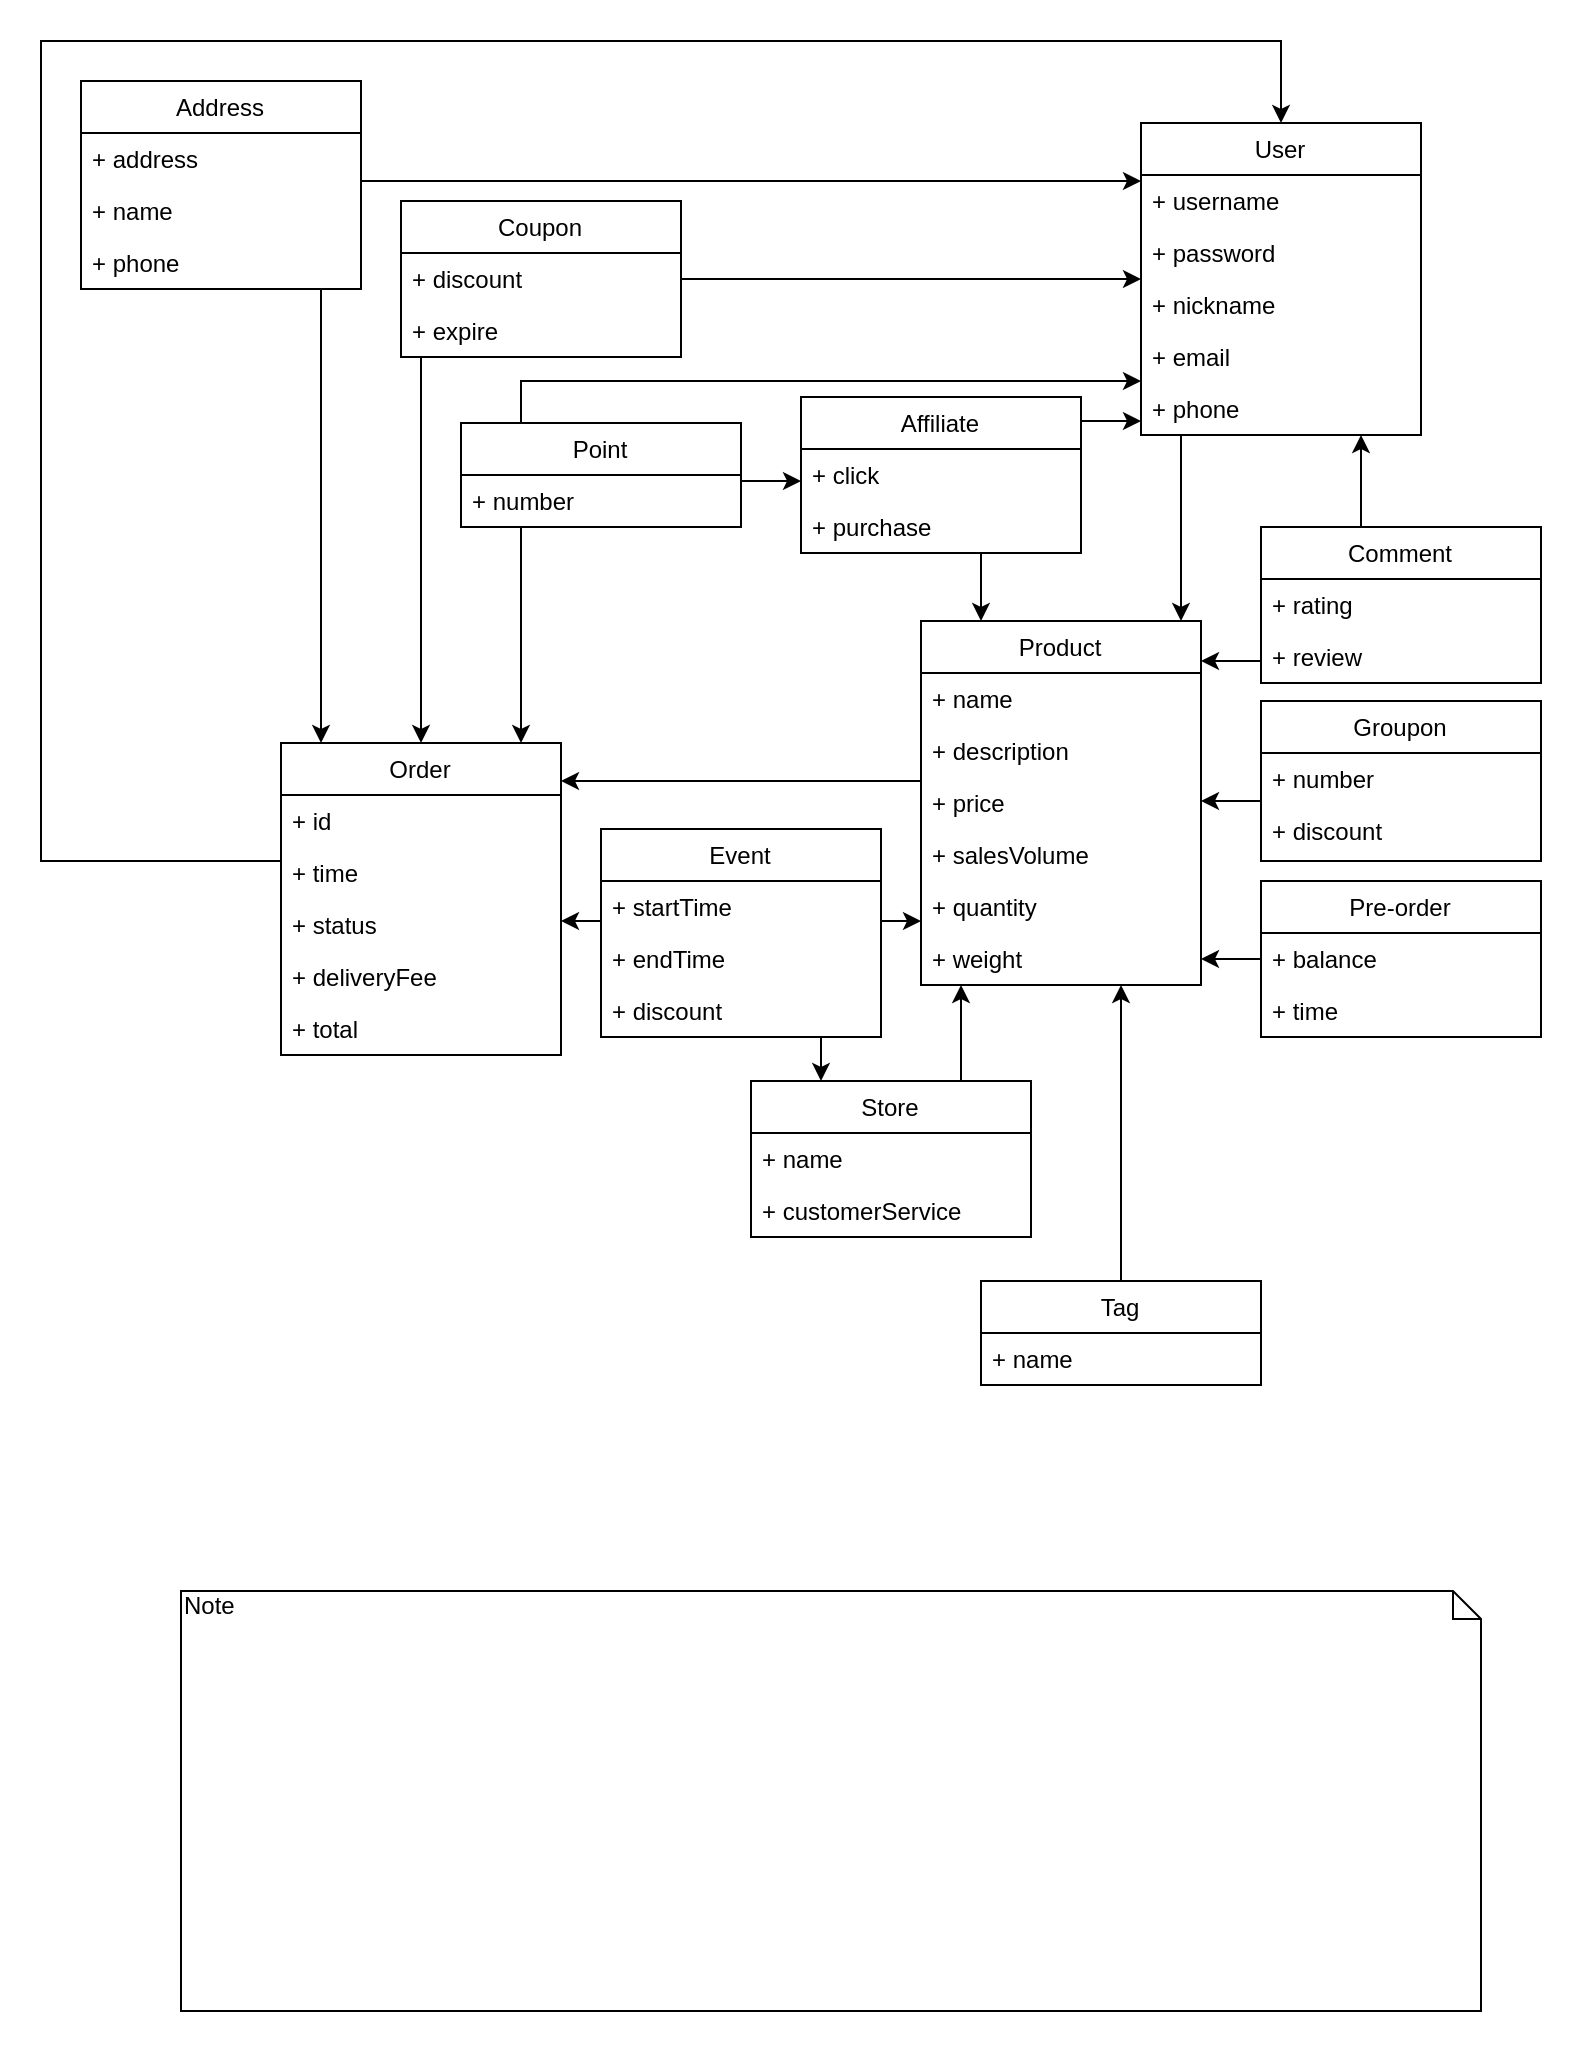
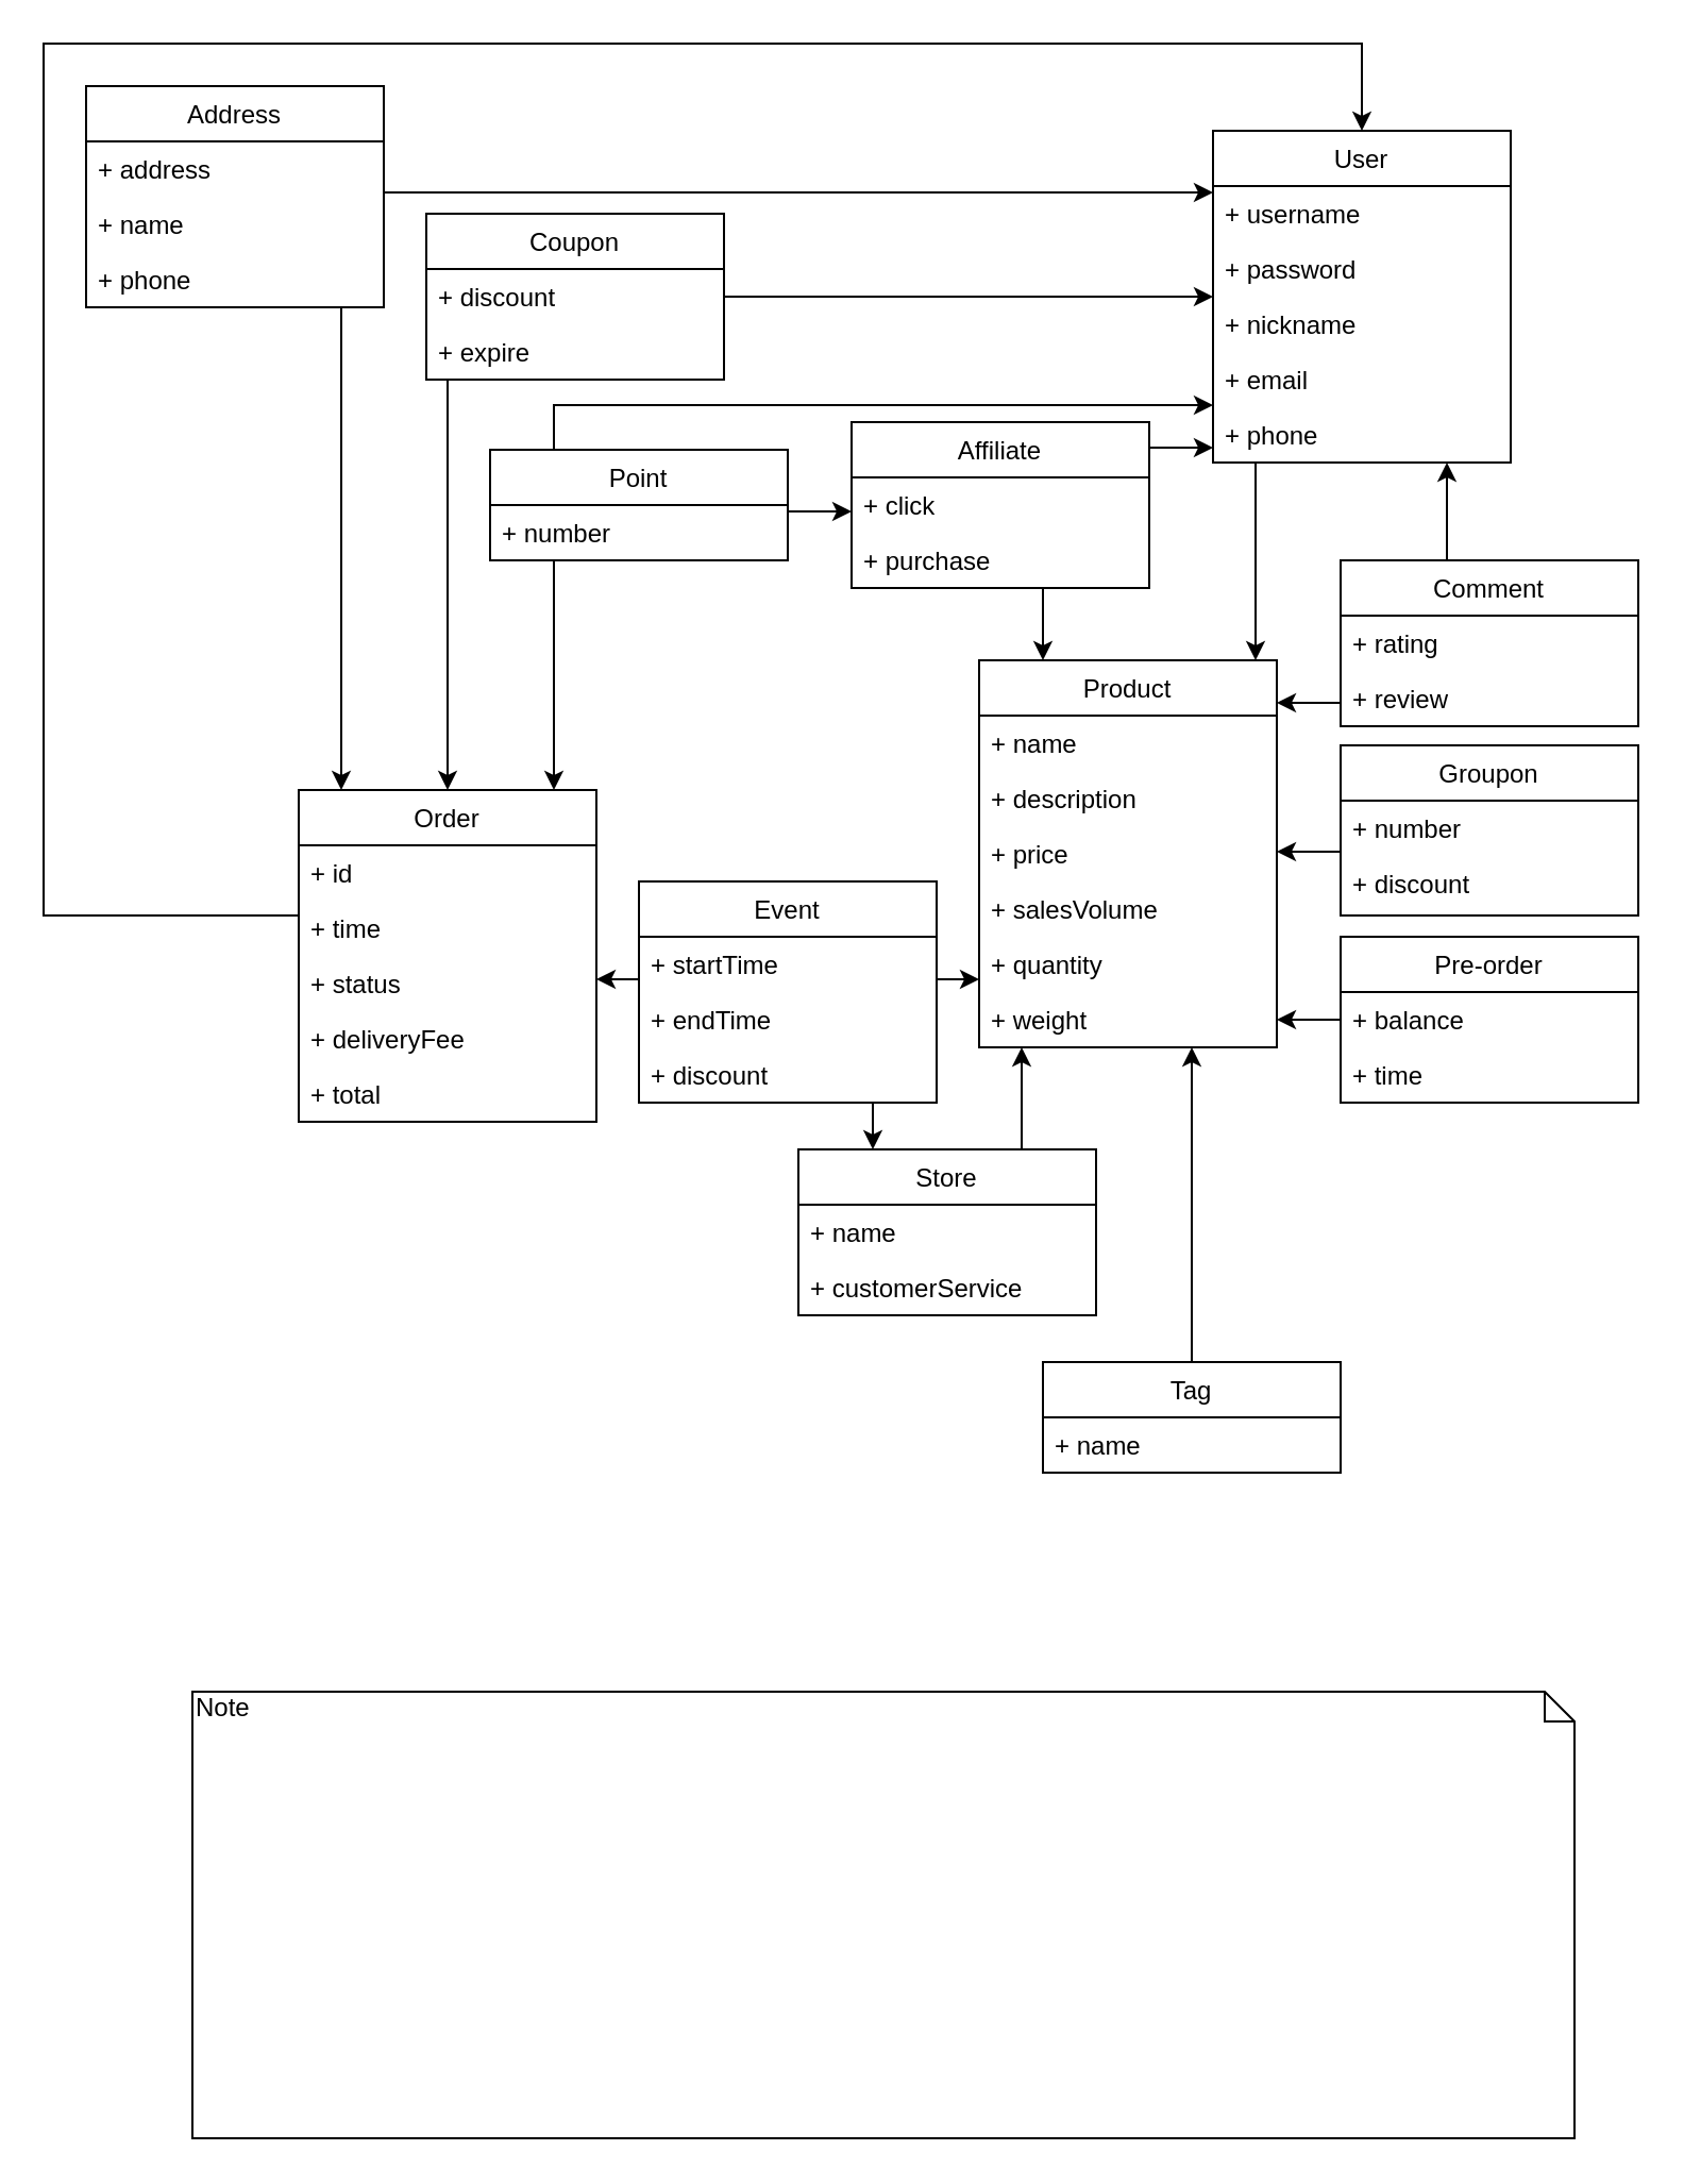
- <mxCell id="7" style="edgeStyle=orthogonalEdgeStyle;rounded=0;orthogonalLoop=1;jettySize=auto;html=1;" edge="1" parent="1" source="47" target="30"><mxGeometry relative="1" as="geometry"><Array as="points"><mxPoint x="400" y="390" /><mxPoint x="400" y="390" /></Array></mxGeometry></mxCell>
